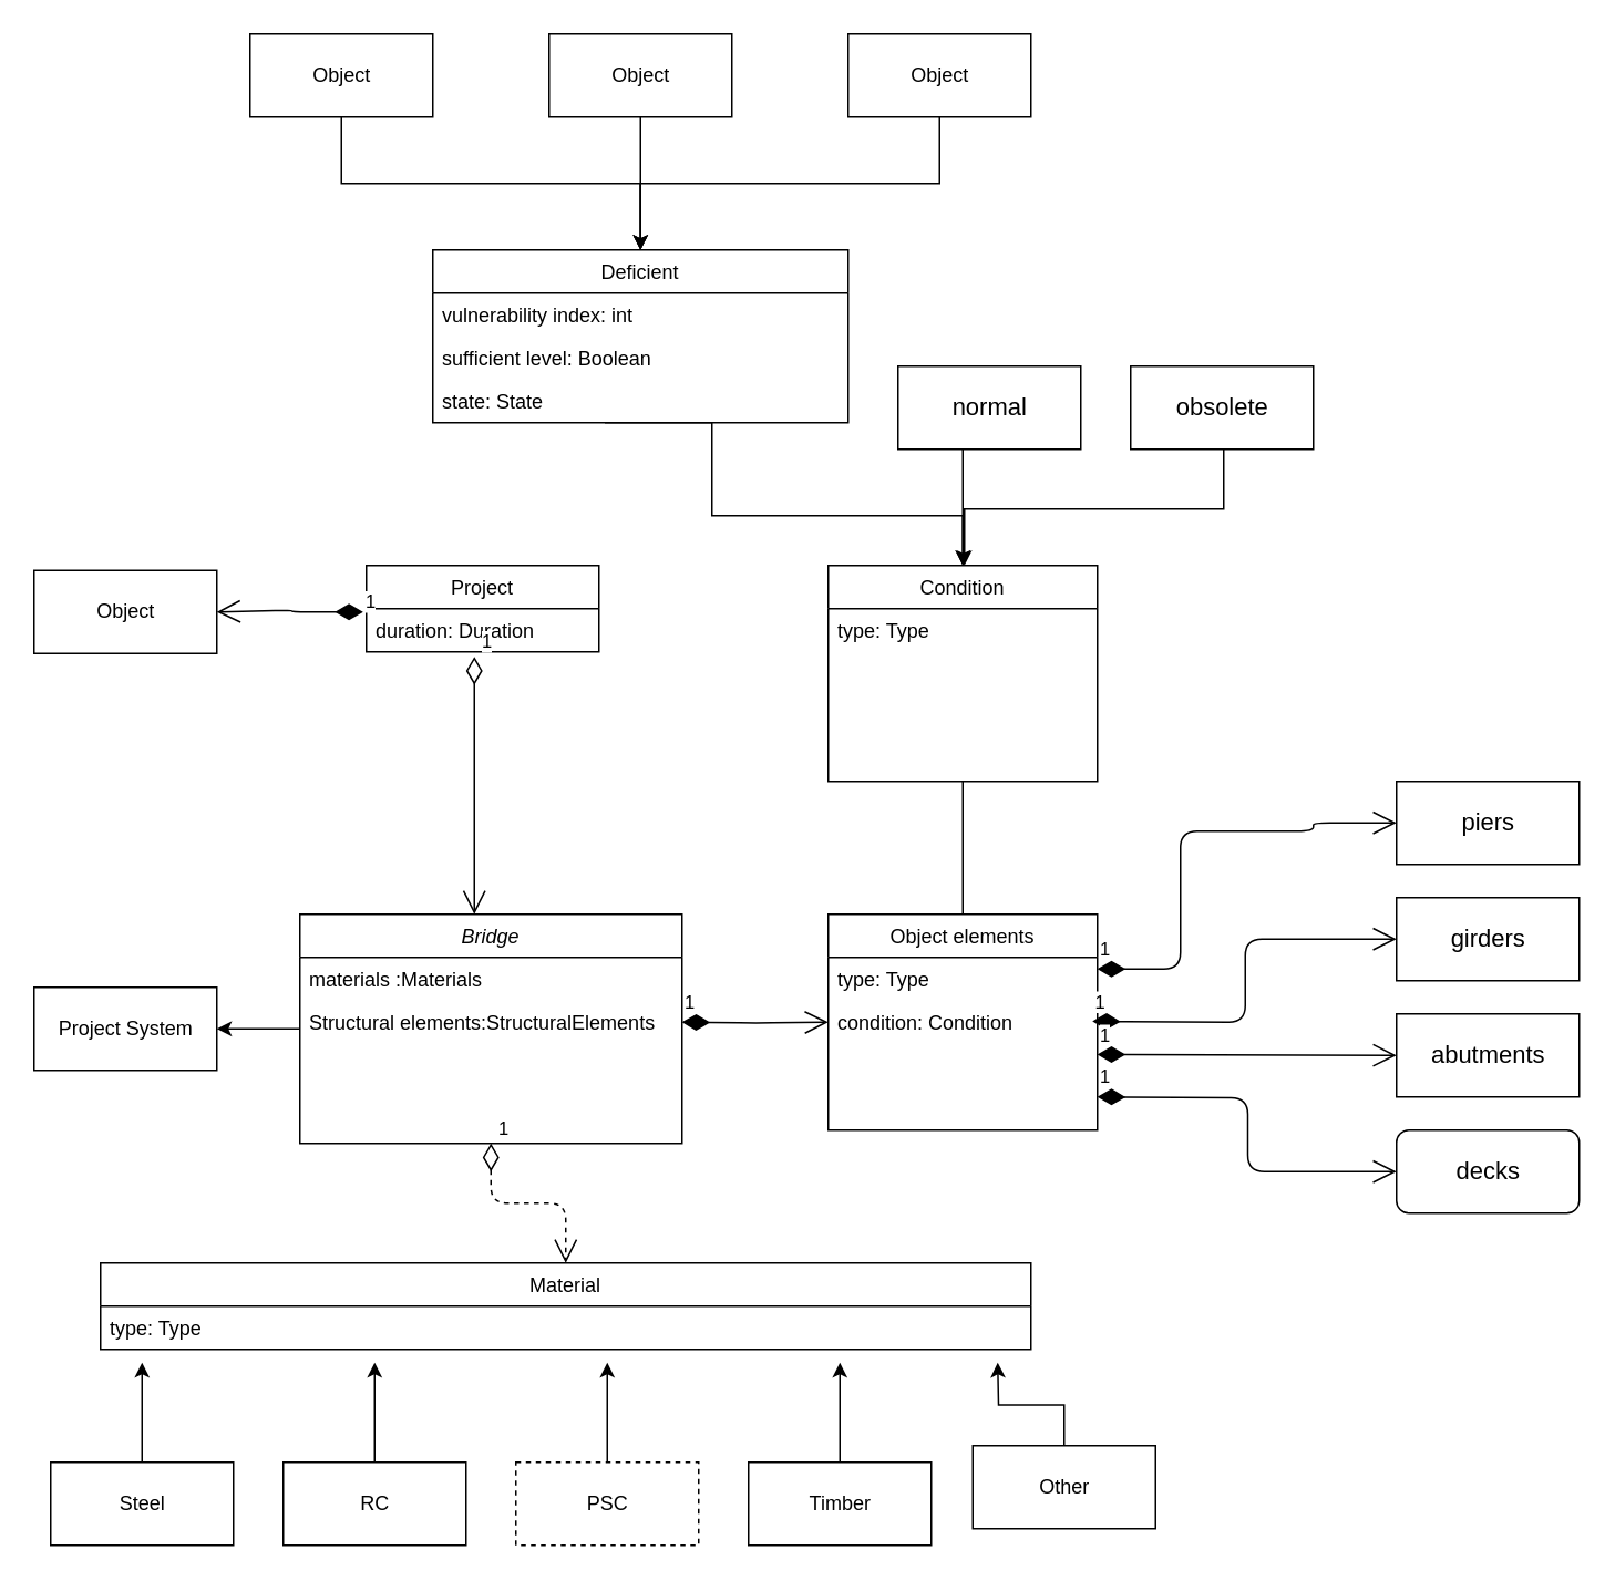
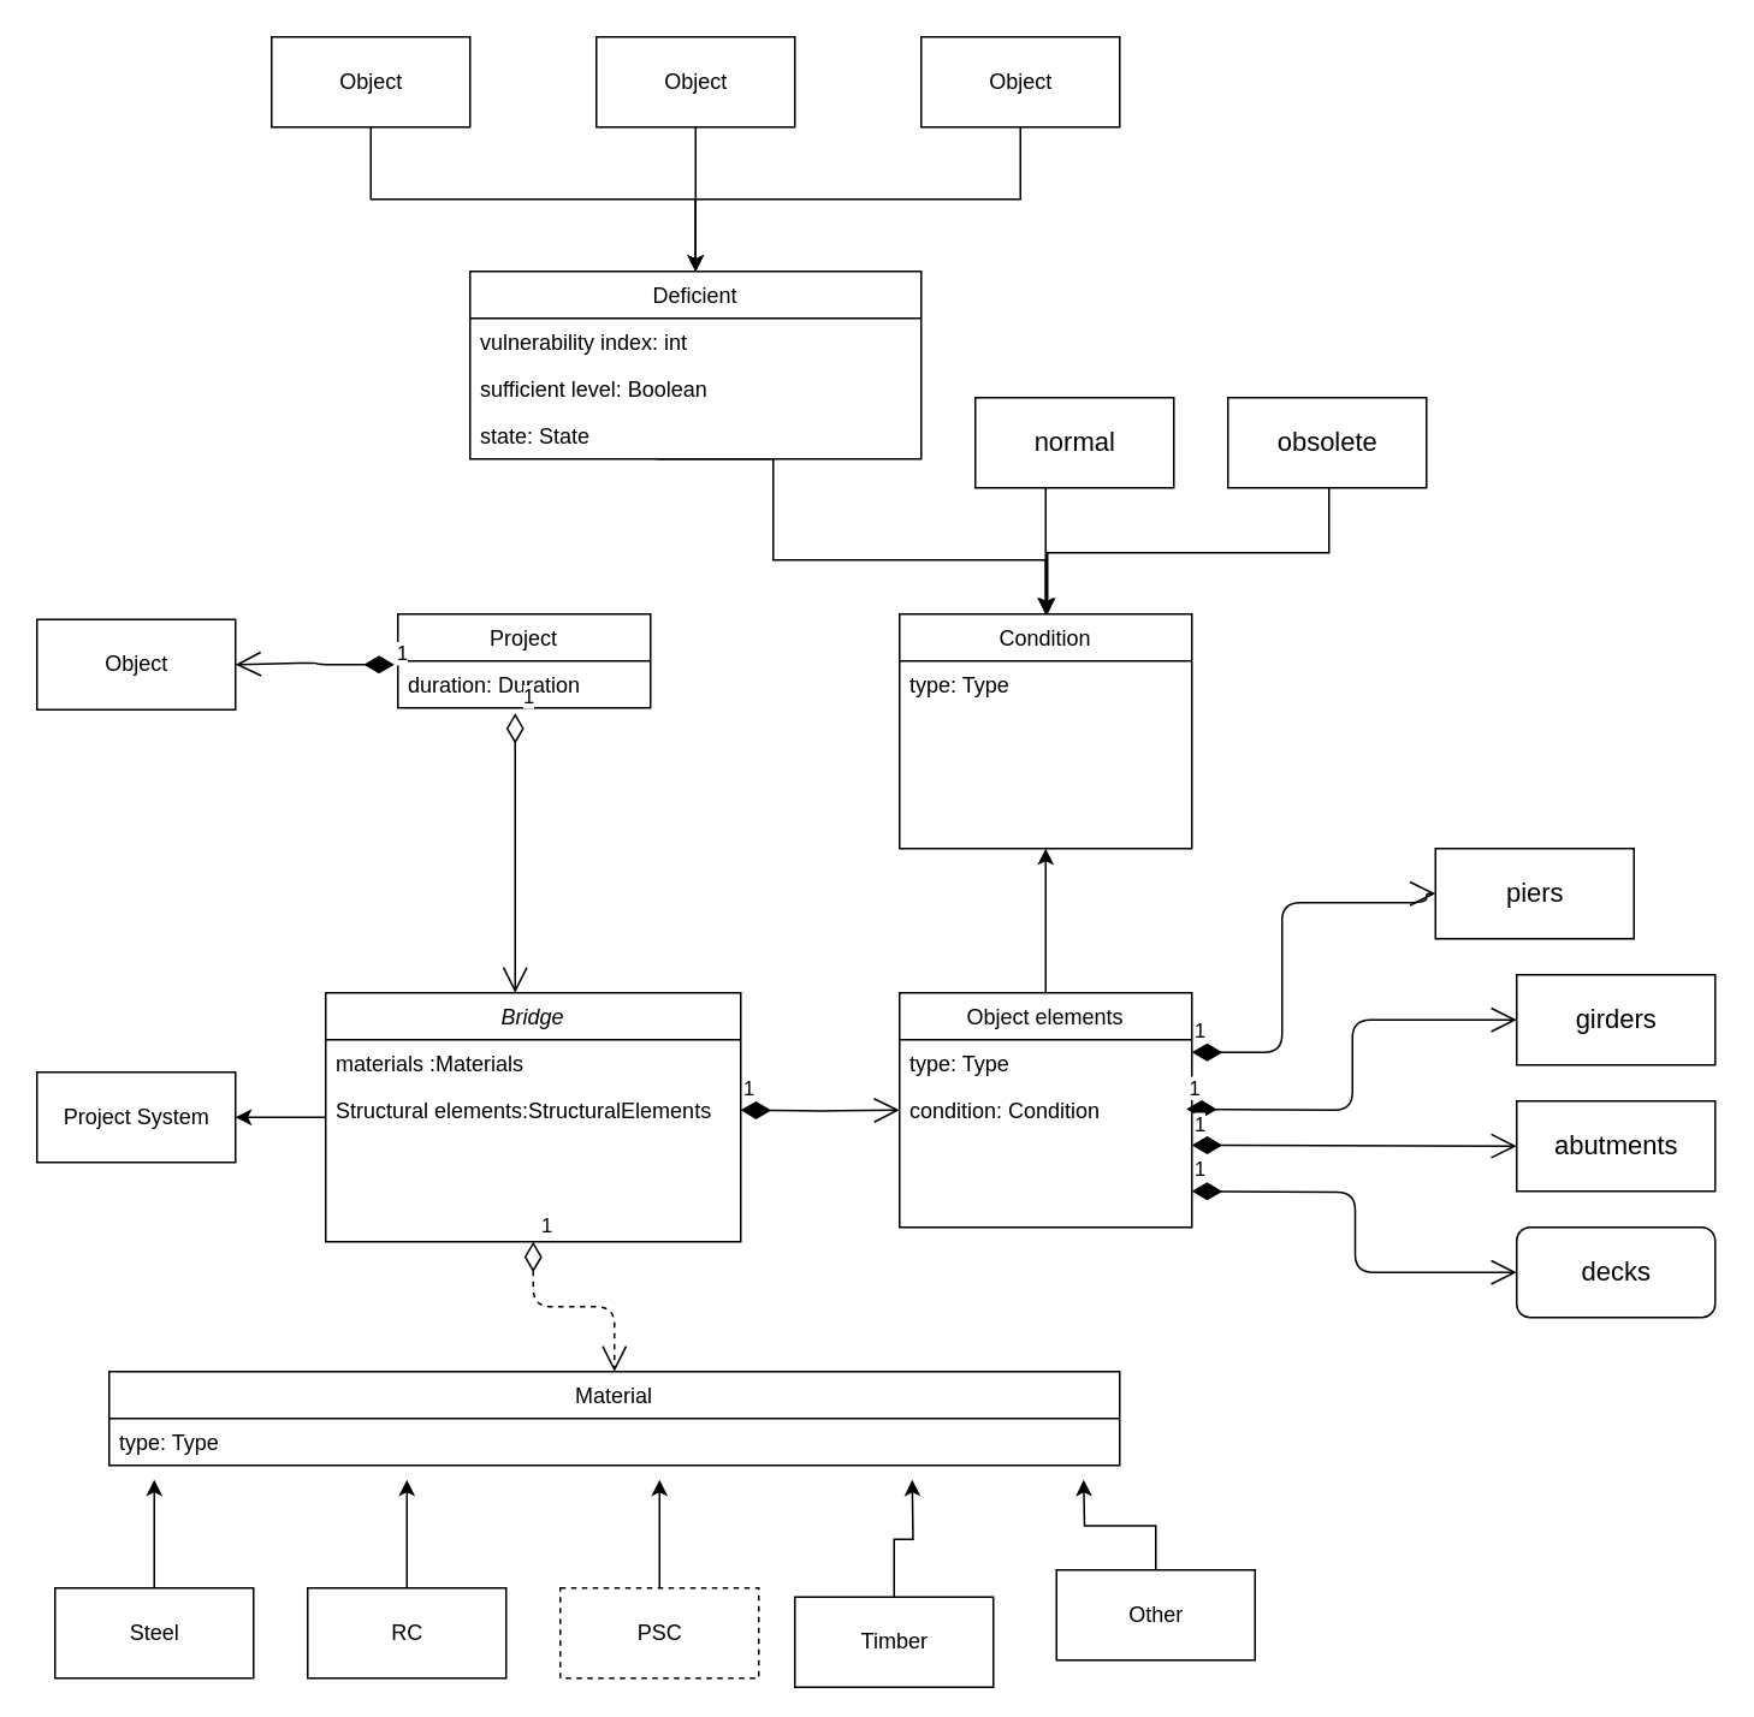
- <mxCell id="6" value="" style="edgeStyle=orthogonalEdgeStyle;rounded=0;orthogonalLoop=1;jettySize=auto;html=1;endArrow=none;" edge="1" parent="1" source="7" target="10"><mxGeometry relative="1" as="geometry" /></mxCell>
+ <mxCell id="6" value="" style="edgeStyle=orthogonalEdgeStyle;rounded=0;orthogonalLoop=1;jettySize=auto;html=1;" edge="1" parent="1" source="7" target="10"><mxGeometry relative="1" as="geometry" /></mxCell>
- <mxCell id="15" value="&lt;div class=&quot;page&quot; title=&quot;Page 1&quot; style=&quot;white-space: normal&quot;&gt;&lt;div class=&quot;layoutArea&quot;&gt;&lt;div class=&quot;column&quot;&gt;&lt;p&gt;&lt;span style=&quot;font-size: 11pt&quot;&gt;piers&lt;/span&gt;&lt;/p&gt;&lt;/div&gt;&lt;/div&gt;&lt;/div&gt;" style="html=1;" vertex="1" parent="1"><mxGeometry x="840" y="470" width="110" height="50" as="geometry" /></mxCell>
+ <mxCell id="15" value="&lt;div class=&quot;page&quot; title=&quot;Page 1&quot; style=&quot;white-space: normal&quot;&gt;&lt;div class=&quot;layoutArea&quot;&gt;&lt;div class=&quot;column&quot;&gt;&lt;p&gt;&lt;span style=&quot;font-size: 11pt&quot;&gt;piers&lt;/span&gt;&lt;/p&gt;&lt;/div&gt;&lt;/div&gt;&lt;/div&gt;" style="html=1;" vertex="1" parent="1"><mxGeometry x="795" y="470" width="110" height="50" as="geometry" /></mxCell>
- <mxCell id="49" value="Timber" style="html=1;" vertex="1" parent="1"><mxGeometry x="450" y="880" width="110" height="50" as="geometry" /></mxCell>
+ <mxCell id="49" value="Timber" style="html=1;" vertex="1" parent="1"><mxGeometry x="440" y="885" width="110" height="50" as="geometry" /></mxCell>
